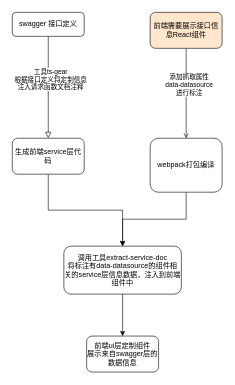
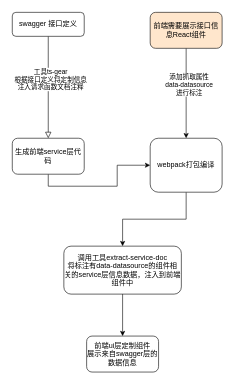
- <mxCell id="7" style="edgeStyle=orthogonalEdgeStyle;rounded=0;orthogonalLoop=1;jettySize=auto;html=1;exitX=0.5;exitY=1;exitDx=0;exitDy=0;entryX=0.5;entryY=0;entryDx=0;entryDy=0;endArrow=open;" edge="1" parent="1" source="9" target="11"><mxGeometry relative="1" as="geometry"><mxPoint x="310" y="230" as="targetPoint" /></mxGeometry></mxCell>
+ <mxCell id="7" style="edgeStyle=orthogonalEdgeStyle;rounded=0;orthogonalLoop=1;jettySize=auto;html=1;exitX=0.5;exitY=1;exitDx=0;exitDy=0;entryX=0.5;entryY=0;entryDx=0;entryDy=0;" edge="1" parent="1" source="9" target="11"><mxGeometry relative="1" as="geometry"><mxPoint x="310" y="230" as="targetPoint" /></mxGeometry></mxCell>
- <mxCell id="5" style="edgeStyle=orthogonalEdgeStyle;rounded=0;orthogonalLoop=1;jettySize=auto;html=1;exitX=0.5;exitY=1;exitDx=0;exitDy=0;" edge="1" parent="1" source="6" target="13"><mxGeometry relative="1" as="geometry" /></mxCell>
+ <mxCell id="5" style="edgeStyle=orthogonalEdgeStyle;rounded=0;orthogonalLoop=1;jettySize=auto;html=1;exitX=0.5;exitY=1;exitDx=0;exitDy=0;" edge="1" parent="1" source="6" target="11"><mxGeometry relative="1" as="geometry" /></mxCell>
